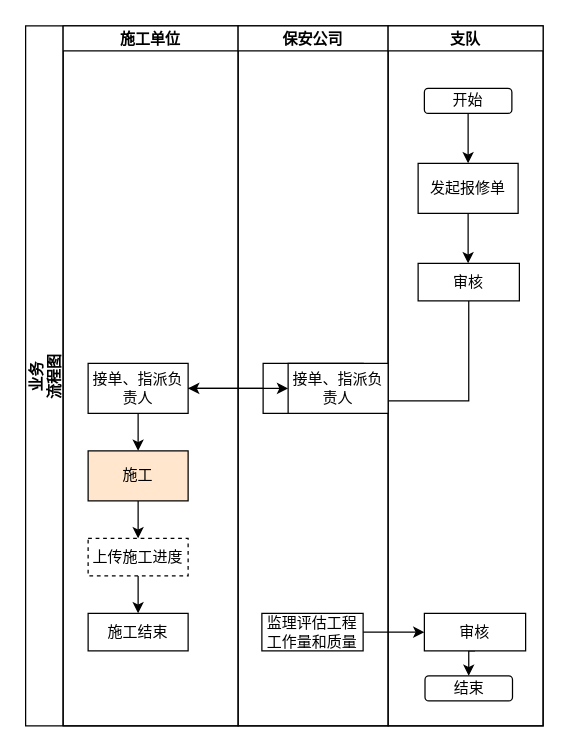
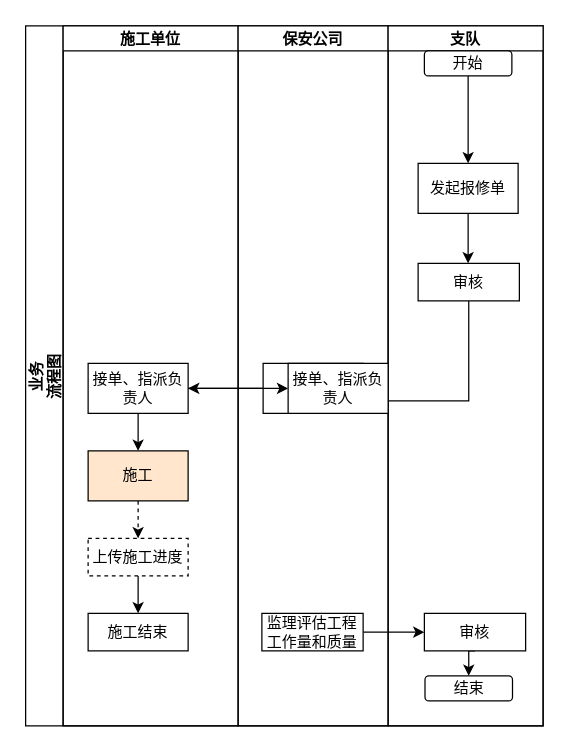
- <mxCell id="19" value="开始" style="rounded=1;whiteSpace=wrap;html=1;" parent="17" vertex="1"><mxGeometry x="29" y="50" width="70" height="20" as="geometry" /></mxCell>
+ <mxCell id="19" value="开始" style="rounded=1;whiteSpace=wrap;html=1;" parent="17" vertex="1"><mxGeometry x="29" y="20" width="70" height="20" as="geometry" /></mxCell>
- <mxCell id="9" style="edgeStyle=orthogonalEdgeStyle;rounded=0;orthogonalLoop=1;jettySize=auto;html=1;exitX=0.5;exitY=1;exitDx=0;exitDy=0;entryX=0.5;entryY=0;entryDx=0;entryDy=0;" parent="6" source="10" target="12" edge="1"><mxGeometry relative="1" as="geometry" /></mxCell>
+ <mxCell id="9" style="edgeStyle=orthogonalEdgeStyle;rounded=0;orthogonalLoop=1;jettySize=auto;html=1;exitX=0.5;exitY=1;exitDx=0;exitDy=0;entryX=0.5;entryY=0;entryDx=0;entryDy=0;dashed=1;" parent="6" source="10" target="12" edge="1"><mxGeometry relative="1" as="geometry" /></mxCell>
